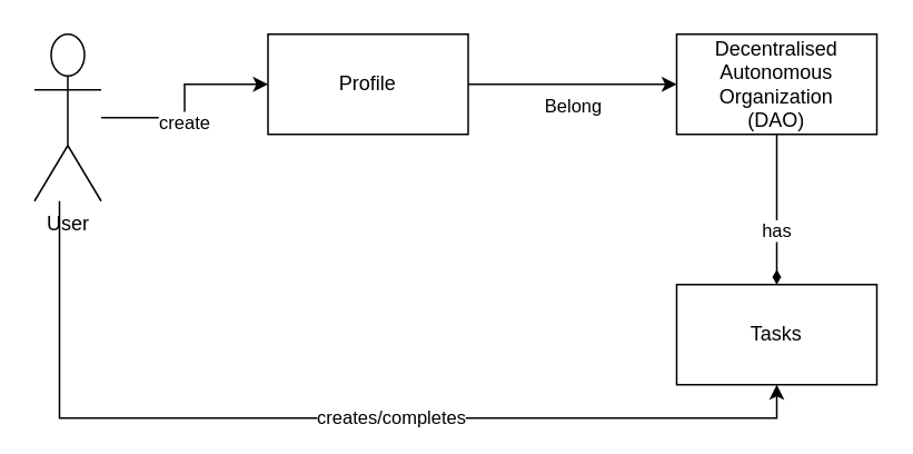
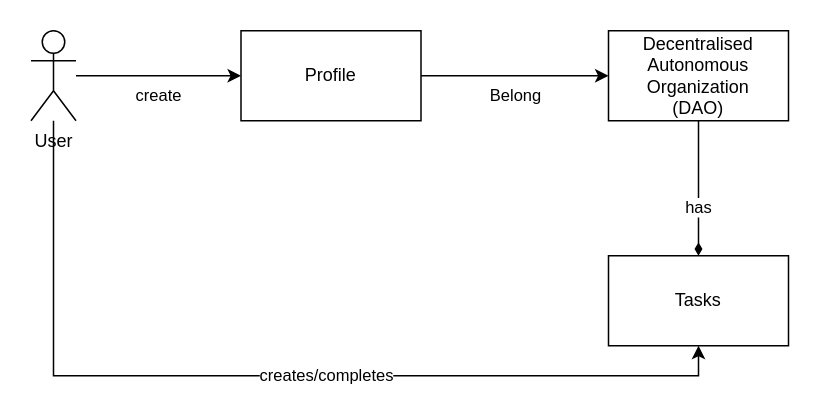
- <mxCell id="10" value="User" style="shape=umlActor;verticalLabelPosition=bottom;verticalAlign=top;html=1;outlineConnect=0;" vertex="1" parent="1"><mxGeometry x="20" y="20" width="40" height="100" as="geometry" /></mxCell>
+ <mxCell id="10" value="User" style="shape=umlActor;verticalLabelPosition=bottom;verticalAlign=top;html=1;outlineConnect=0;" vertex="1" parent="1"><mxGeometry x="20" y="20" width="30" height="60" as="geometry" /></mxCell>
